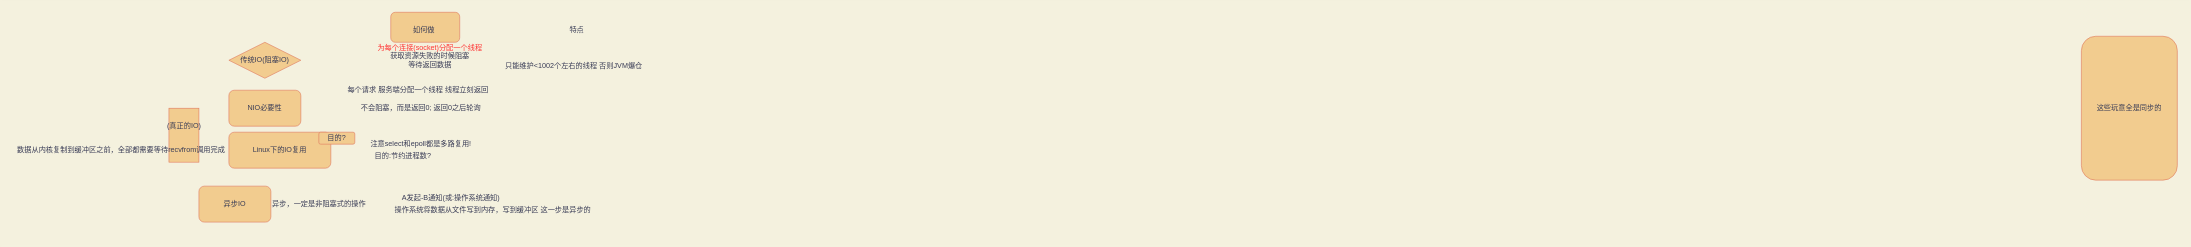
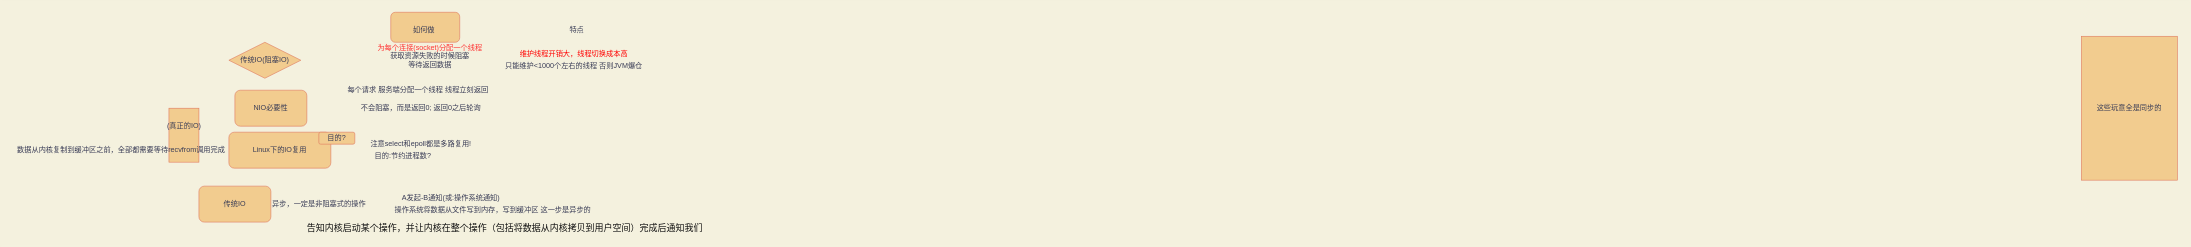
+ <mxCell id="12" value="&lt;font color=&quot;#ff0000&quot;&gt;维护线程开销大，线程切换成本高&lt;/font&gt;" style="text;html=1;align=center;verticalAlign=middle;resizable=0;points=[];autosize=1;fontColor=#393C56;" parent="1" vertex="1"><mxGeometry x="855" y="80" width="200" height="20" as="geometry" /></mxCell>
- <mxCell id="13" value="只能维护&amp;lt;1002个左右的线程 否则JVM爆仓" style="text;html=1;align=center;verticalAlign=middle;resizable=0;points=[];autosize=1;fontColor=#393C56;" parent="1" vertex="1"><mxGeometry x="835" y="100" width="240" height="20" as="geometry" /></mxCell>
+ <mxCell id="13" value="只能维护&amp;lt;1000个左右的线程 否则JVM爆仓" style="text;html=1;align=center;verticalAlign=middle;resizable=0;points=[];autosize=1;fontColor=#393C56;" parent="1" vertex="1"><mxGeometry x="835" y="100" width="240" height="20" as="geometry" /></mxCell>
- <mxCell id="4" value="NIO必要性" style="rounded=1;whiteSpace=wrap;html=1;sketch=0;strokeColor=#E07A5F;fillColor=#F2CC8F;fontColor=#393C56;" parent="1" vertex="1"><mxGeometry x="380" y="150" width="120" height="60" as="geometry" /></mxCell>
+ <mxCell id="4" value="NIO必要性" style="rounded=1;whiteSpace=wrap;html=1;sketch=0;strokeColor=#E07A5F;fillColor=#F2CC8F;fontColor=#393C56;" parent="1" vertex="1"><mxGeometry x="390" y="150" width="120" height="60" as="geometry" /></mxCell>
- <mxCell id="20" value="这些玩意全是同步的" style="rounded=1;whiteSpace=wrap;html=1;sketch=0;strokeColor=#E07A5F;fillColor=#F2CC8F;fontColor=#393C56;" parent="1" vertex="1"><mxGeometry x="3470" y="60" width="160" height="240" as="geometry" /></mxCell>
+ <mxCell id="20" value="这些玩意全是同步的" style="whiteSpace=wrap;html=1;sketch=0;strokeColor=#E07A5F;fillColor=#F2CC8F;fontColor=#393C56;rounded=0;" parent="1" vertex="1"><mxGeometry x="3470" y="60" width="160" height="240" as="geometry" /></mxCell>
- <mxCell id="16" value="异步IO" style="rounded=1;whiteSpace=wrap;html=1;sketch=0;strokeColor=#E07A5F;fillColor=#F2CC8F;fontColor=#393C56;" parent="1" vertex="1"><mxGeometry x="330" y="310" width="120" height="60" as="geometry" /></mxCell>
+ <mxCell id="16" value="传统IO" style="rounded=1;whiteSpace=wrap;html=1;sketch=0;strokeColor=#E07A5F;fillColor=#F2CC8F;fontColor=#393C56;" parent="1" vertex="1"><mxGeometry x="330" y="310" width="120" height="60" as="geometry" /></mxCell>
+ <mxCell id="21" value="&lt;span style=&quot;color: rgb(18 , 18 , 18) ; font-size: 15px&quot;&gt;告知内核启动某个操作，并让内核在整个操作（包括将数据从内核拷贝到用户空间）完成后通知我们&lt;/span&gt;" style="text;html=1;align=center;verticalAlign=middle;resizable=0;points=[];autosize=1;fontColor=#393C56;" parent="1" vertex="1"><mxGeometry x="500" y="370" width="680" height="20" as="geometry" /></mxCell>
